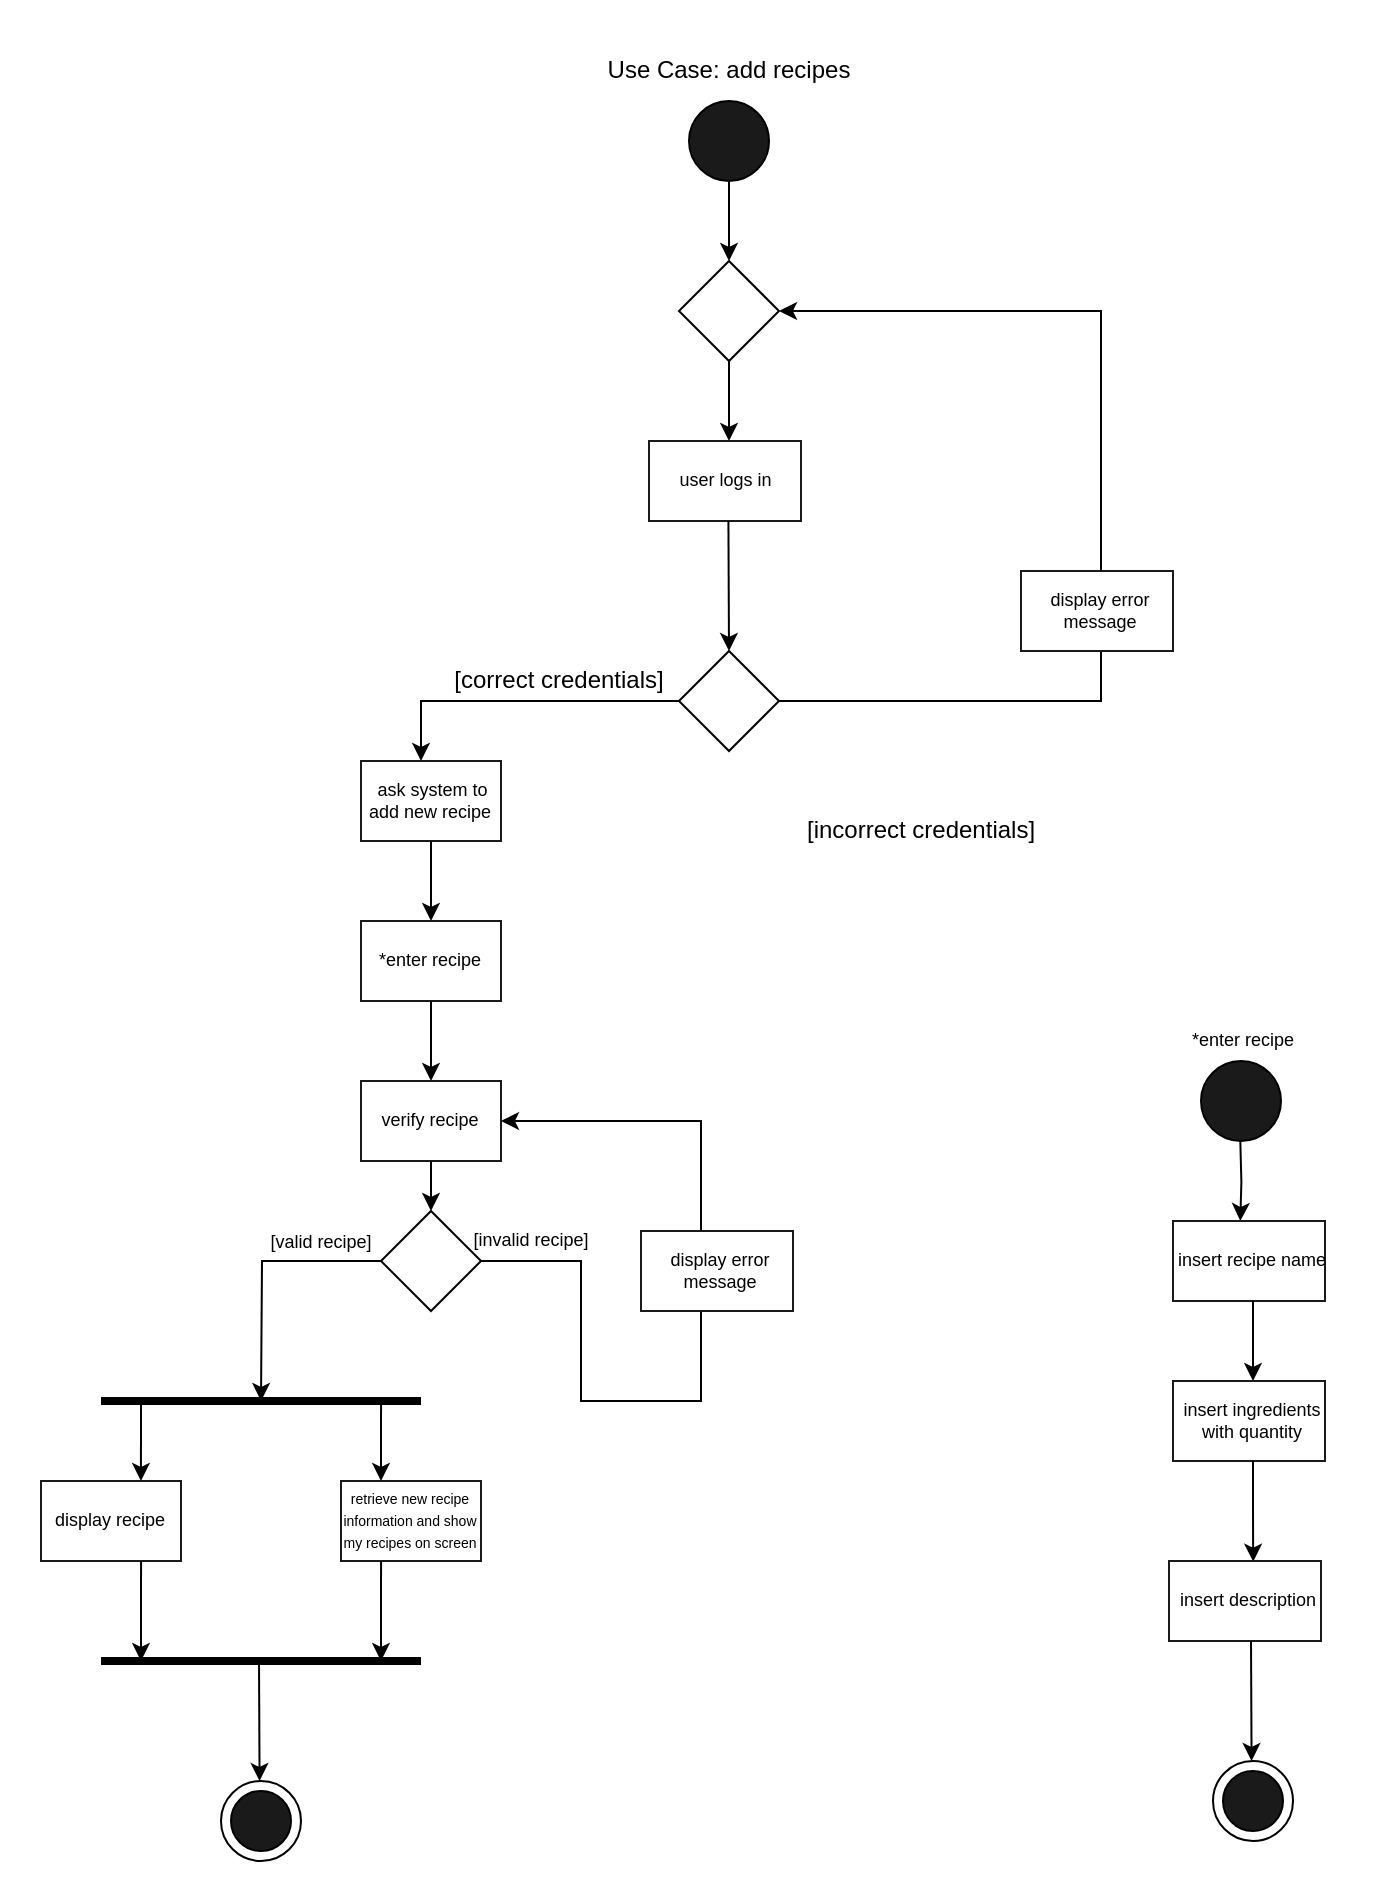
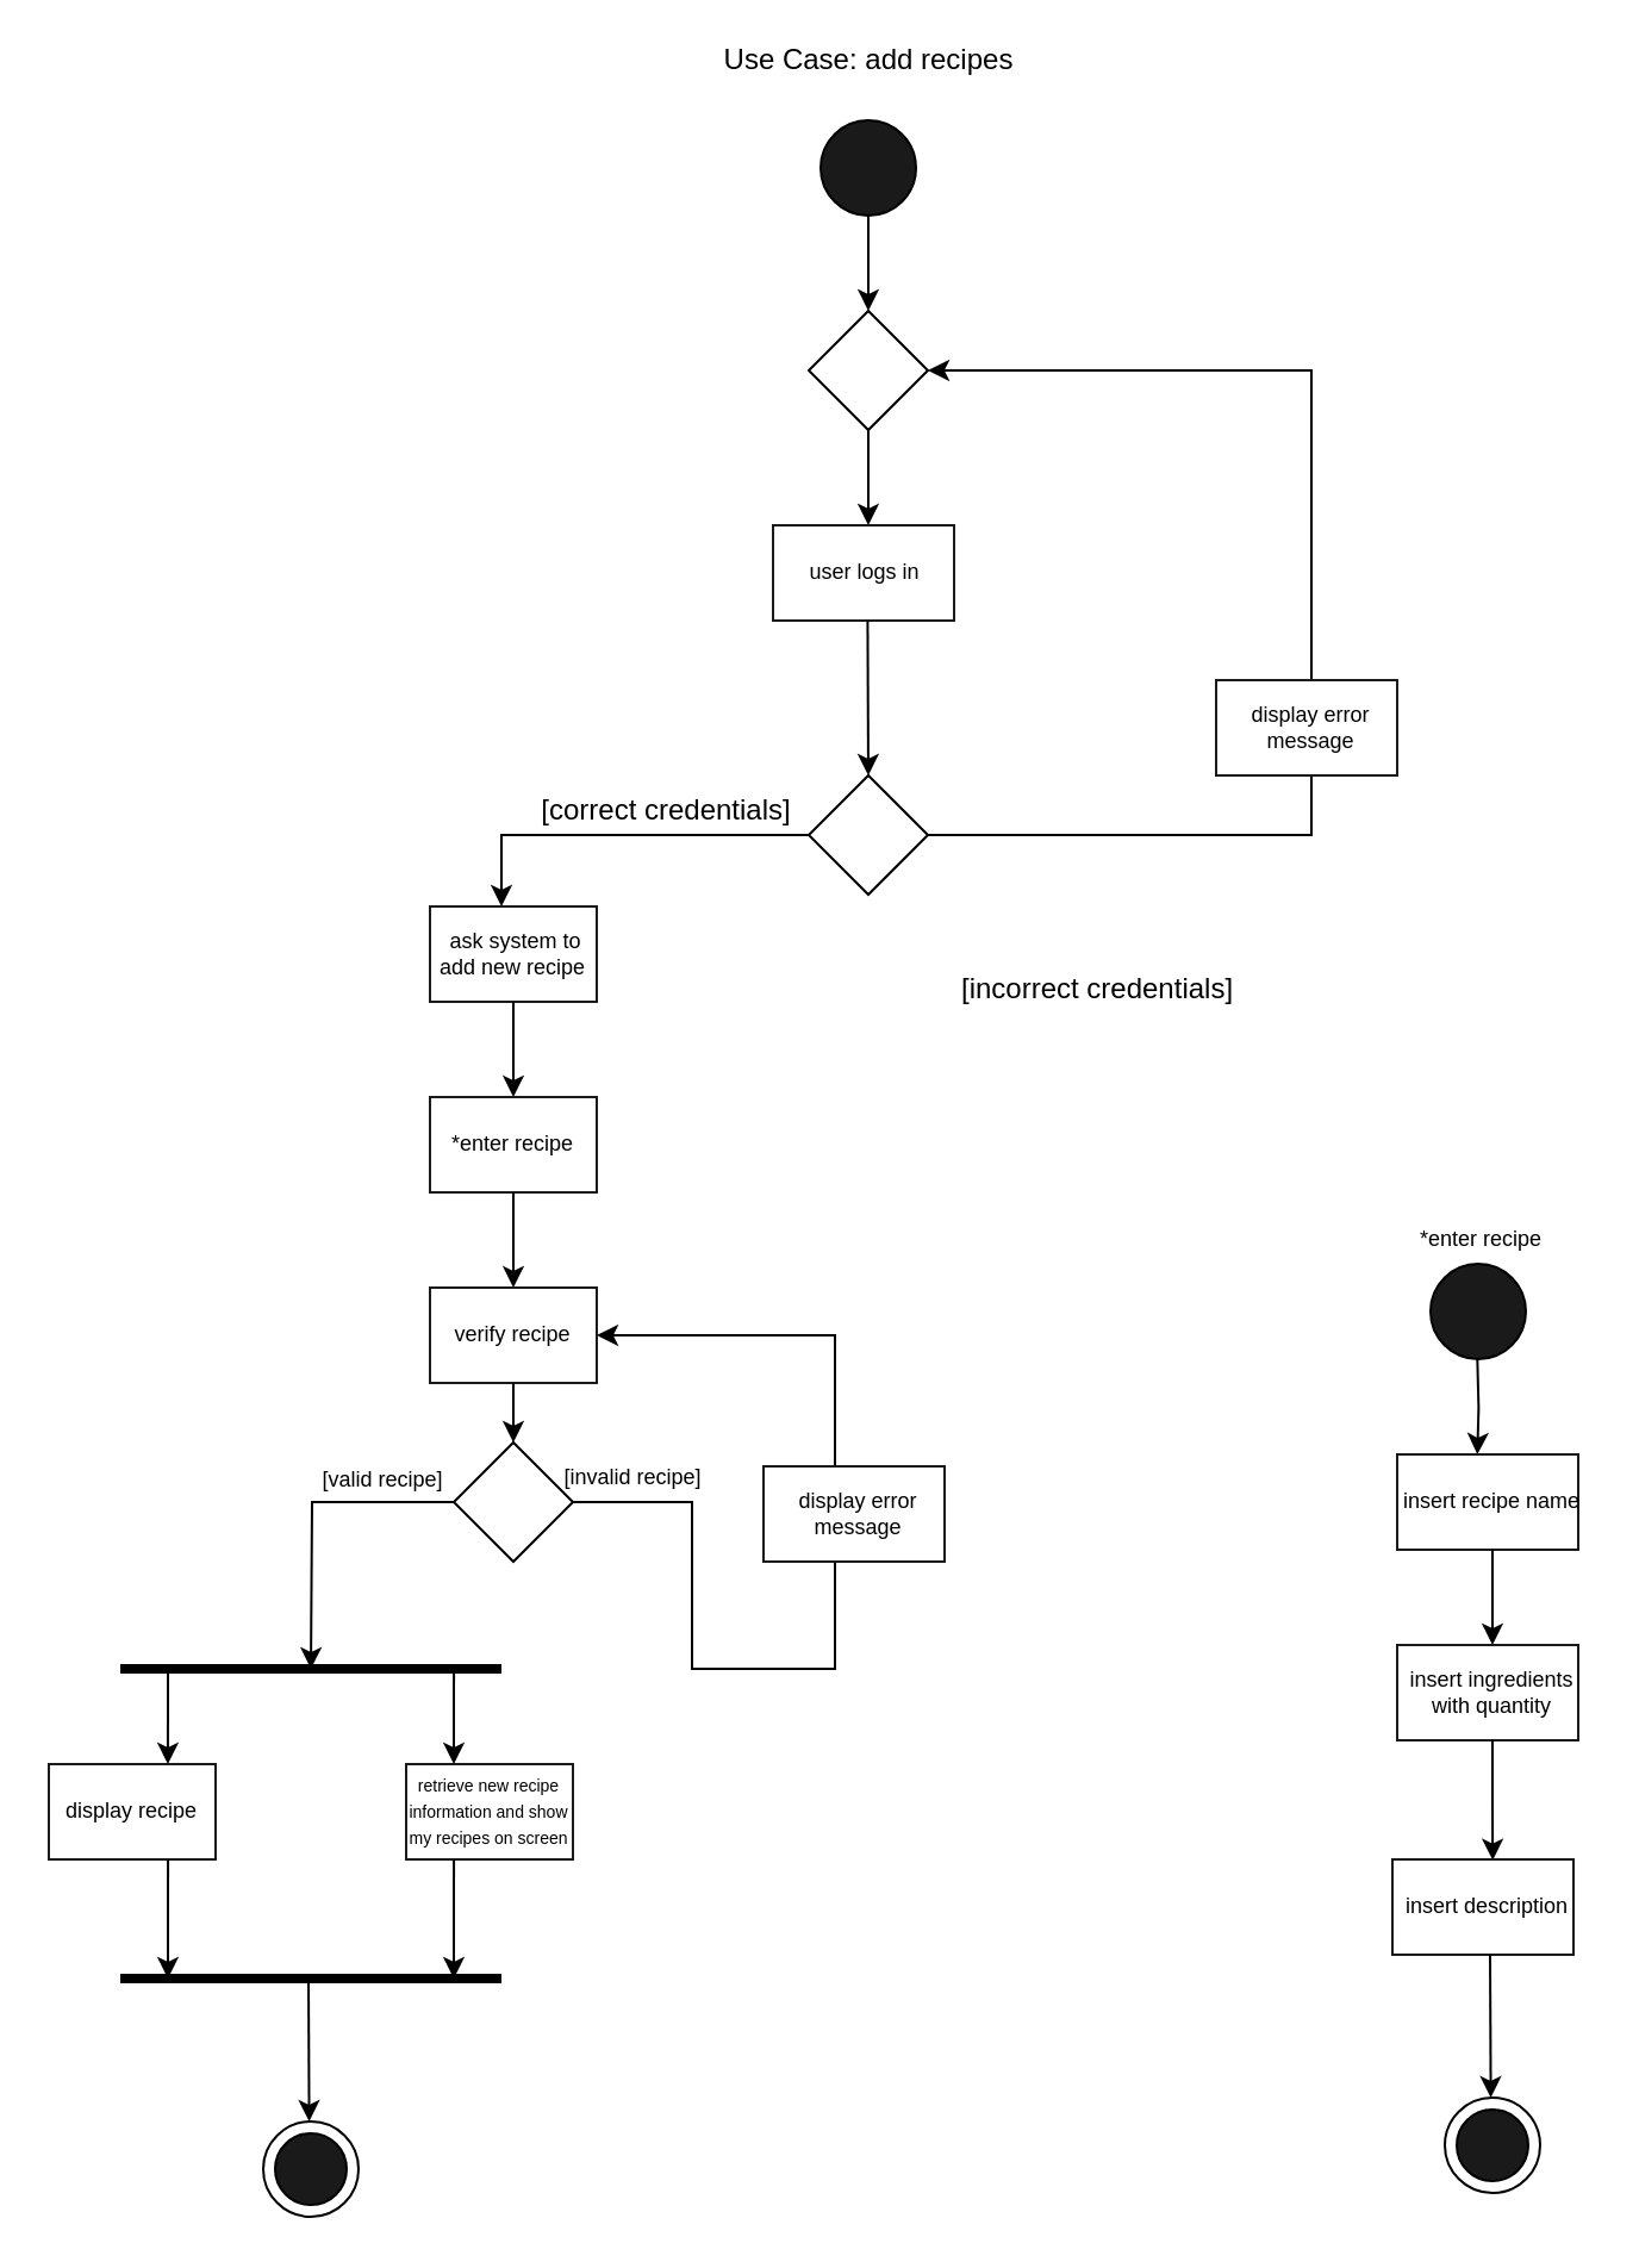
- <mxCell id="11" value="Use Case: add recipes" style="text;html=1;align=center;verticalAlign=middle;resizable=0;points=[];autosize=1;strokeColor=none;fillColor=none;" parent="1" vertex="1"><mxGeometry x="294" width="140" height="30" as="geometry" y="20" /></mxCell>
+ <mxCell id="11" value="Use Case: add recipes" style="text;html=1;align=center;verticalAlign=middle;resizable=0;points=[];autosize=1;strokeColor=none;fillColor=none;" parent="1" vertex="1"><mxGeometry x="294" y="10" width="140" height="30" as="geometry" /></mxCell>
